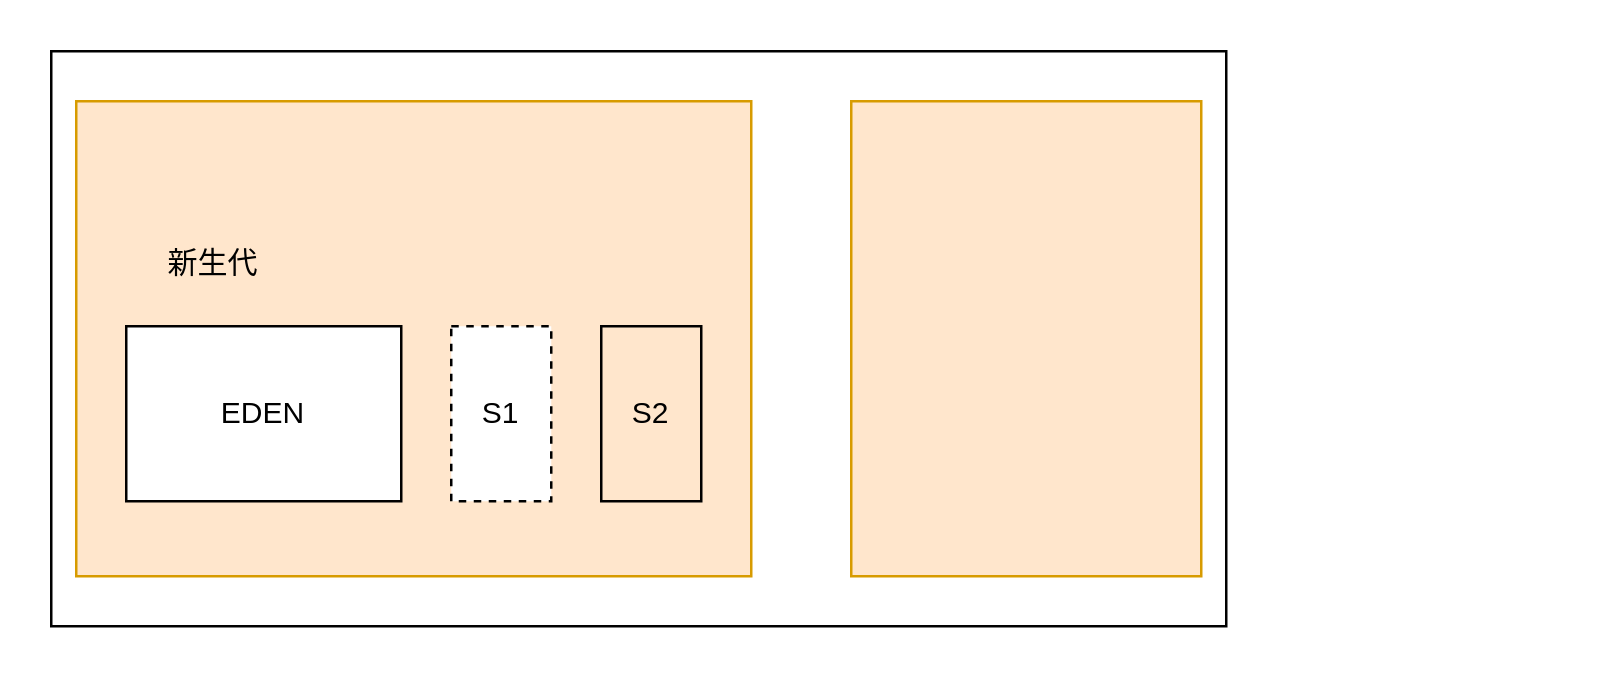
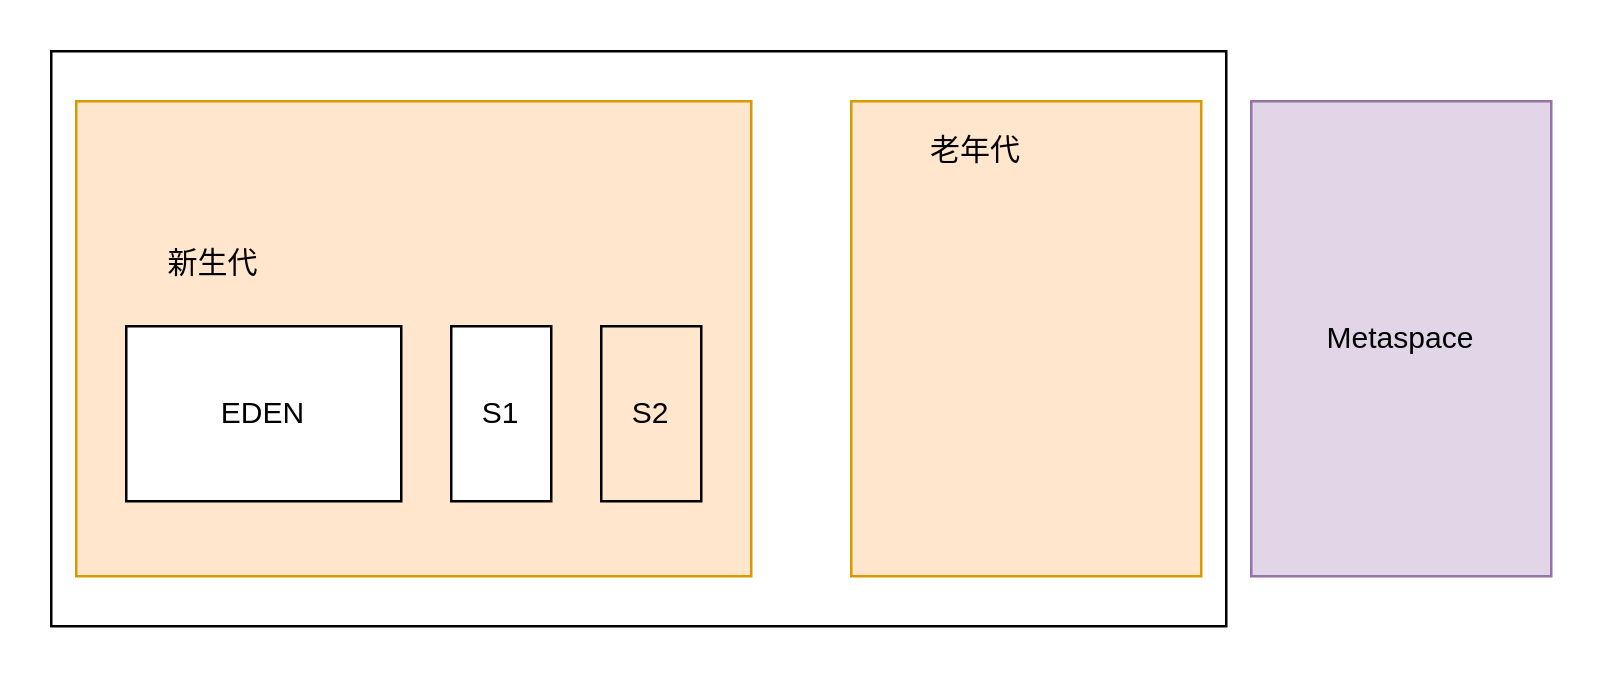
+ <mxCell id="10" value="老年代" style="text;html=1;strokeColor=none;fillColor=none;align=center;verticalAlign=middle;whiteSpace=wrap;rounded=0;" vertex="1" parent="1"><mxGeometry x="370" y="50" width="40" height="20" as="geometry" /></mxCell>
+ <mxCell id="5" value="Metaspace" style="rounded=0;whiteSpace=wrap;html=1;fillColor=#e1d5e7;strokeColor=#9673a6;" vertex="1" parent="1"><mxGeometry x="500" y="40" width="120" height="190" as="geometry" /></mxCell>
- <mxCell id="4" value="S1" style="rounded=0;whiteSpace=wrap;html=1;dashed=1;" vertex="1" parent="1"><mxGeometry x="180" y="130" width="40" height="70" as="geometry" /></mxCell>
+ <mxCell id="4" value="S1" style="rounded=0;whiteSpace=wrap;html=1;" vertex="1" parent="1"><mxGeometry x="180" y="130" width="40" height="70" as="geometry" /></mxCell>
